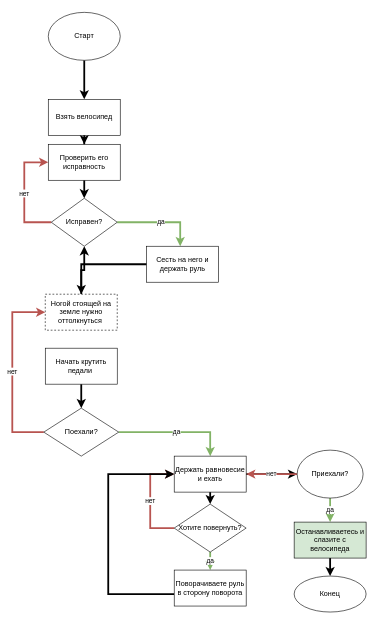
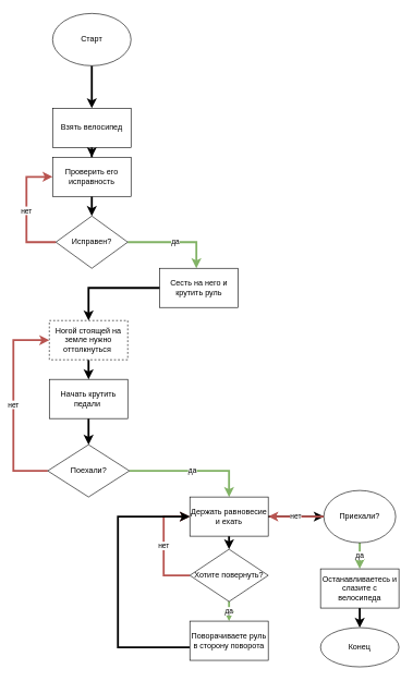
- <mxCell id="13" value="" style="edgeStyle=orthogonalEdgeStyle;rounded=0;orthogonalLoop=1;jettySize=auto;html=1;strokeWidth=3;" edge="1" parent="1" source="14" target="10"><mxGeometry relative="1" as="geometry" /></mxCell>
+ <mxCell id="13" value="" style="edgeStyle=orthogonalEdgeStyle;rounded=0;orthogonalLoop=1;jettySize=auto;html=1;strokeWidth=3;" edge="1" parent="1" source="14" target="16"><mxGeometry relative="1" as="geometry" /></mxCell>
- <mxCell id="12" value="Сесть на него и держать руль" style="whiteSpace=wrap;html=1;" vertex="1" parent="1"><mxGeometry x="244" y="410" width="120" height="60" as="geometry" /></mxCell>
+ <mxCell id="12" value="Сесть на него и крутить руль" style="whiteSpace=wrap;html=1;" vertex="1" parent="1"><mxGeometry x="244" y="410" width="120" height="60" as="geometry" /></mxCell>
- <mxCell id="32" value="Останавливаетесь и слазите с велосипеда" style="whiteSpace=wrap;html=1;fillColor=#d5e8d4;" vertex="1" parent="1"><mxGeometry x="490" y="870" width="120" height="60" as="geometry" /></mxCell>
+ <mxCell id="32" value="Останавливаетесь и слазите с велосипеда" style="whiteSpace=wrap;html=1;" vertex="1" parent="1"><mxGeometry x="490" y="870" width="120" height="60" as="geometry" /></mxCell>
